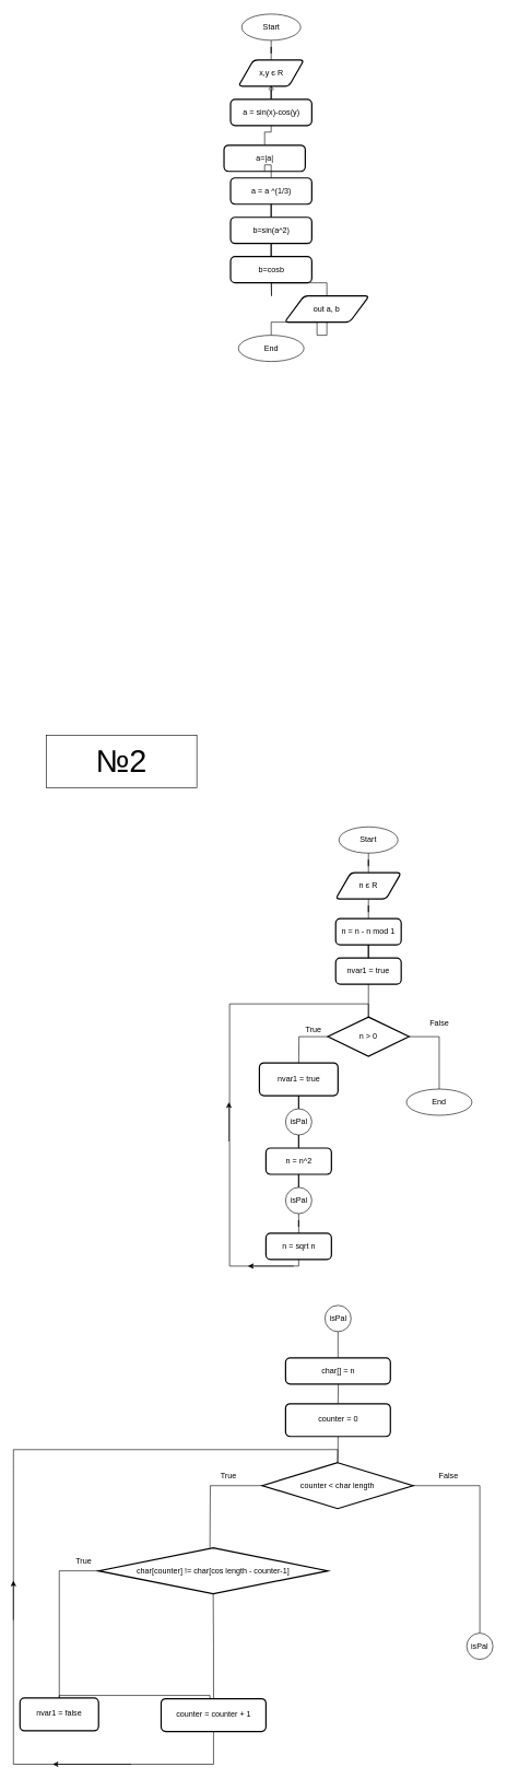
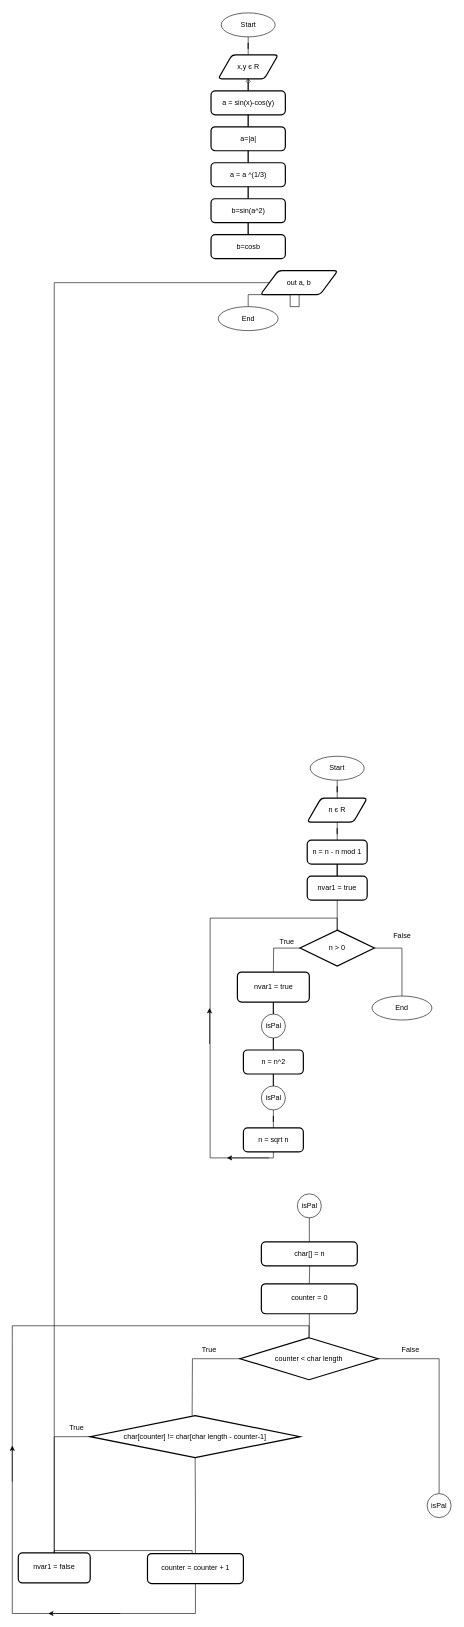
- <mxCell id="8" value="a=|a|" style="rounded=1;whiteSpace=wrap;html=1;absoluteArcSize=1;arcSize=14;strokeWidth=2;" vertex="1" parent="1"><mxGeometry x="341.5" y="220" width="124" height="40" as="geometry" /></mxCell>
+ <mxCell id="8" value="a=|a|" style="rounded=1;whiteSpace=wrap;html=1;absoluteArcSize=1;arcSize=14;strokeWidth=2;" vertex="1" parent="1"><mxGeometry x="351.5" y="210" width="124" height="40" as="geometry" /></mxCell>
- <mxCell id="15" style="edgeStyle=orthogonalEdgeStyle;rounded=0;orthogonalLoop=1;jettySize=auto;html=1;entryX=0.5;entryY=1;entryDx=0;entryDy=0;endArrow=none;endFill=0;" edge="1" parent="1" source="16" target="14"><mxGeometry relative="1" as="geometry" /></mxCell>
+ <mxCell id="15" style="edgeStyle=orthogonalEdgeStyle;rounded=0;orthogonalLoop=1;jettySize=auto;html=1;endArrow=none;endFill=0;" edge="1" parent="1" source="16" target="41"><mxGeometry relative="1" as="geometry" /></mxCell>
- <mxCell id="19" value="&lt;font style=&quot;font-size: 48px&quot;&gt;№2&lt;/font&gt;" style="rounded=0;whiteSpace=wrap;html=1;" vertex="1" parent="1"><mxGeometry x="70" y="1120" width="230" height="80" as="geometry" /></mxCell>
- <mxCell id="39" value="char[counter] != char[cos length - counter-1]" style="strokeWidth=2;html=1;shape=mxgraph.flowchart.decision;whiteSpace=wrap;fontSize=12;" vertex="1" parent="1"><mxGeometry x="150" y="2360" width="350" height="70" as="geometry" /></mxCell>
+ <mxCell id="39" value="char[counter] != char[char length - counter-1]" style="strokeWidth=2;html=1;shape=mxgraph.flowchart.decision;whiteSpace=wrap;fontSize=12;" vertex="1" parent="1"><mxGeometry x="150" y="2360" width="350" height="70" as="geometry" /></mxCell>
